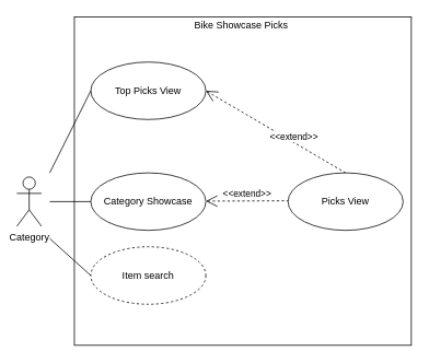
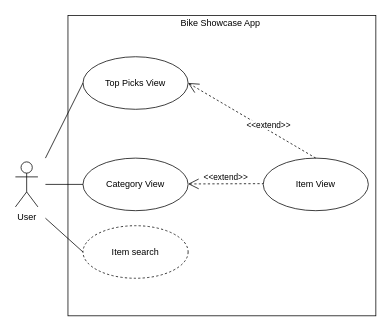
- <mxCell id="8" value="Bike Showcase Picks&amp;nbsp;" style="text;html=1;strokeColor=none;fillColor=none;align=center;verticalAlign=middle;whiteSpace=wrap;rounded=0;" parent="1" vertex="1"><mxGeometry x="220" y="30" width="150" as="geometry" /></mxCell>
+ <mxCell id="8" value="Bike Showcase App&amp;nbsp;" style="text;html=1;strokeColor=none;fillColor=none;align=center;verticalAlign=middle;whiteSpace=wrap;rounded=0;" parent="1" vertex="1"><mxGeometry x="220" y="30" width="150" as="geometry" /></mxCell>
- <mxCell id="5" value="Category Showcase" style="ellipse;whiteSpace=wrap;html=1;" parent="1" vertex="1"><mxGeometry x="110" y="210" width="140" height="70" as="geometry" /></mxCell>
+ <mxCell id="5" value="Category View" style="ellipse;whiteSpace=wrap;html=1;" parent="1" vertex="1"><mxGeometry x="110" y="210" width="140" height="70" as="geometry" /></mxCell>
- <mxCell id="7" value="Picks View" style="ellipse;whiteSpace=wrap;html=1;" parent="1" vertex="1"><mxGeometry x="350" y="210" width="140" height="70" as="geometry" /></mxCell>
+ <mxCell id="7" value="Item View" style="ellipse;whiteSpace=wrap;html=1;" parent="1" vertex="1"><mxGeometry x="350" y="210" width="140" height="70" as="geometry" /></mxCell>
- <mxCell id="3" value="Category" style="shape=umlActor;verticalLabelPosition=bottom;verticalAlign=top;html=1;" parent="1" vertex="1"><mxGeometry x="20" y="215" width="30" height="60" as="geometry" /></mxCell>
+ <mxCell id="3" value="User" style="shape=umlActor;verticalLabelPosition=bottom;verticalAlign=top;html=1;" parent="1" vertex="1"><mxGeometry x="20" y="215" width="30" height="60" as="geometry" /></mxCell>
